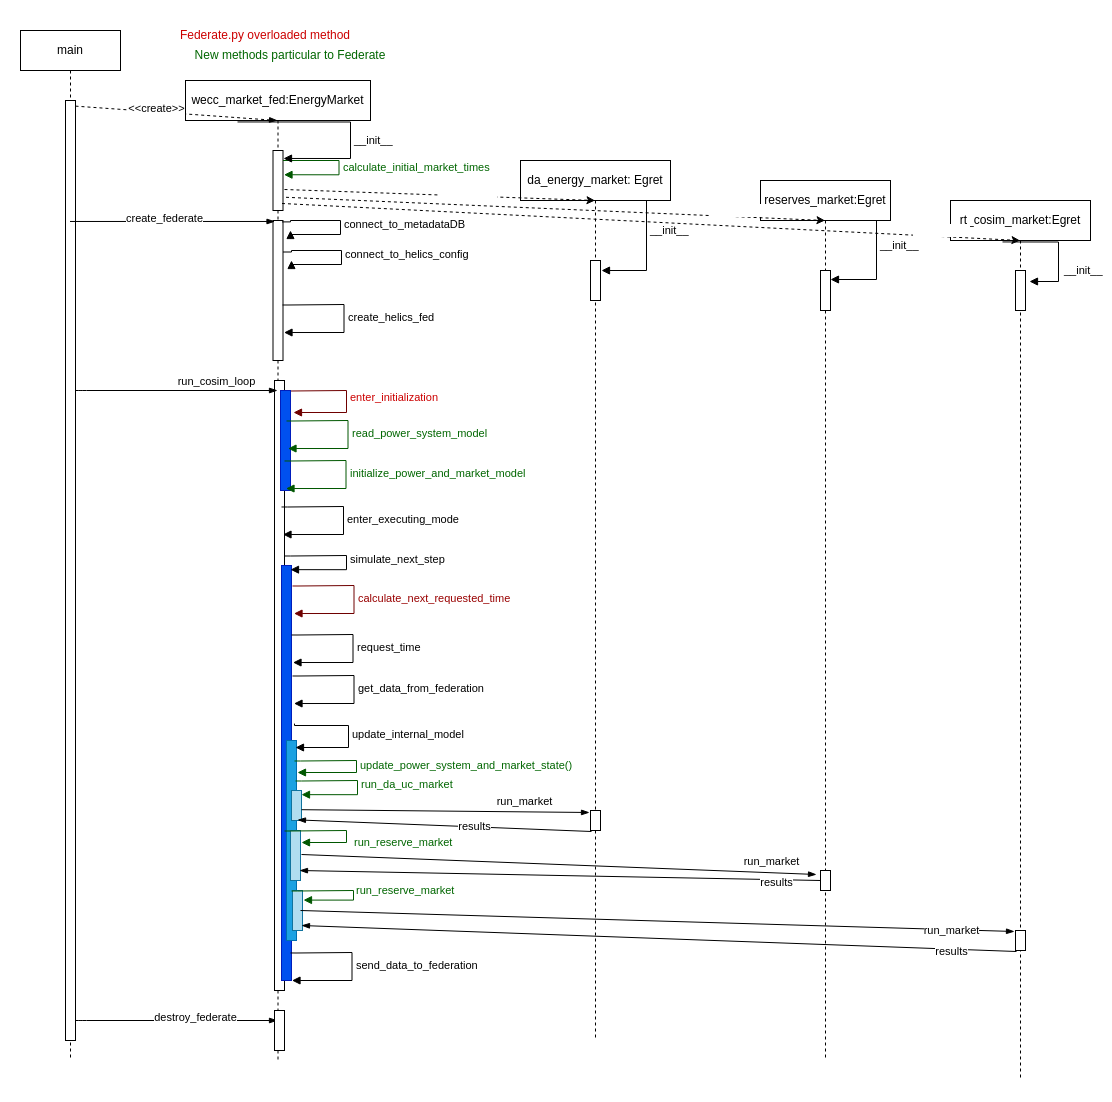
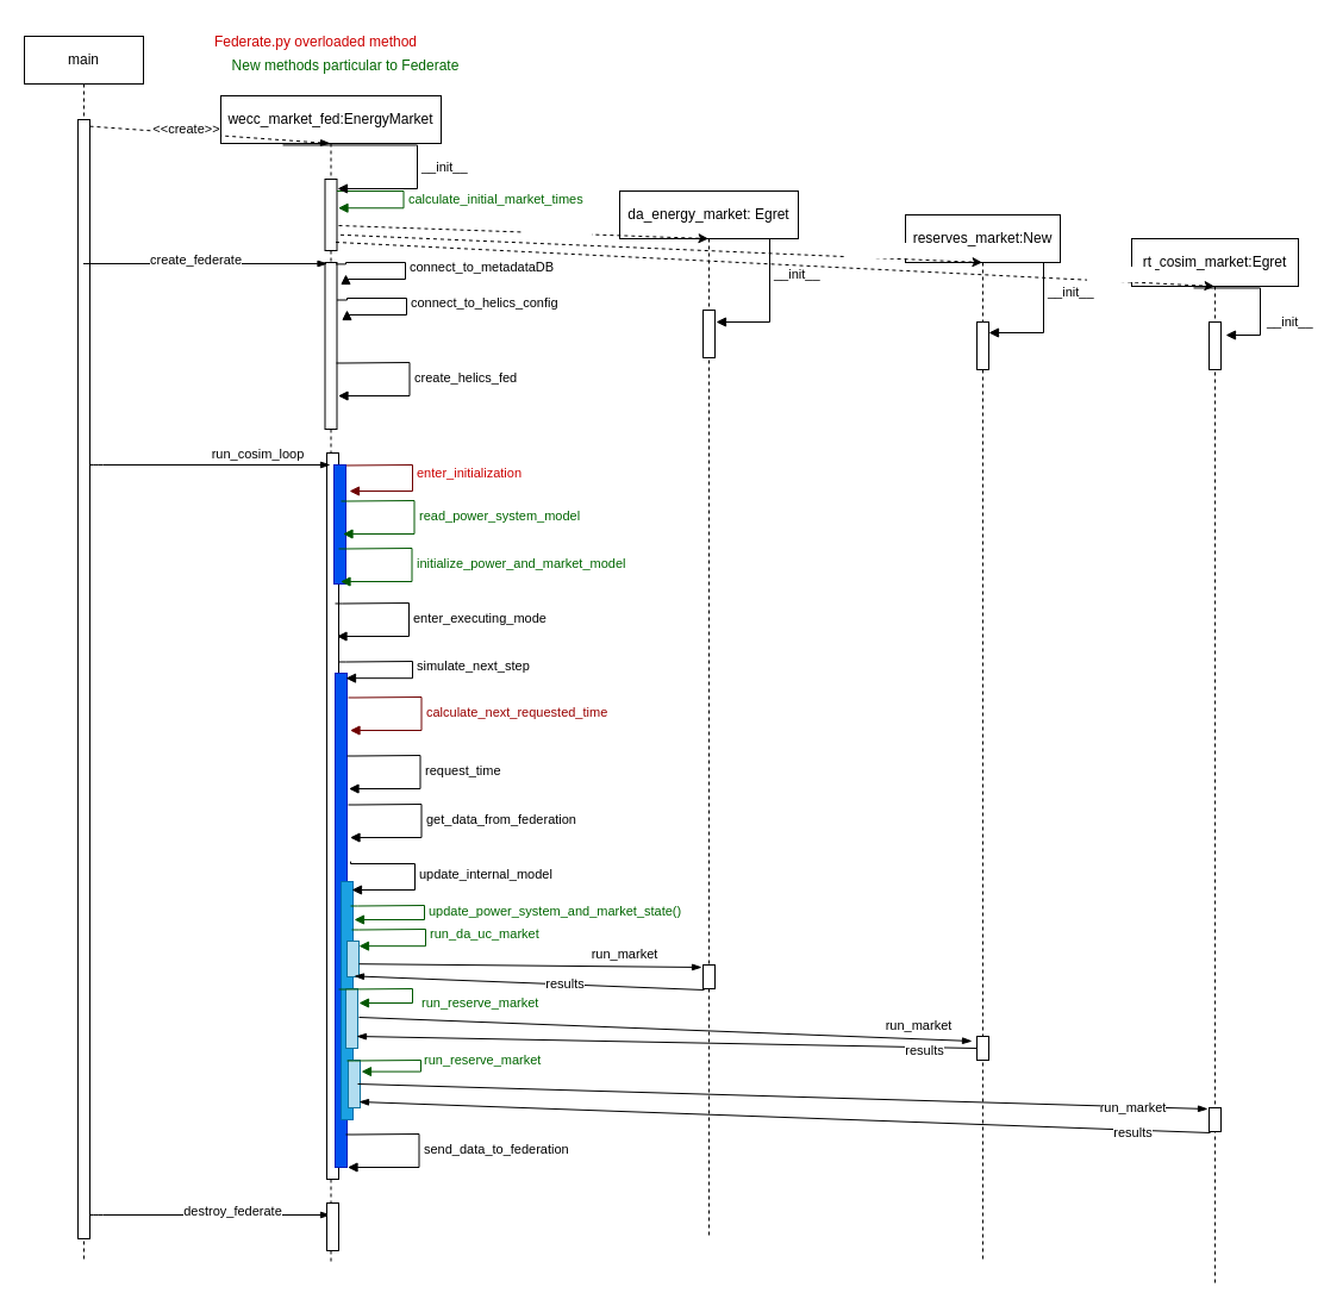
- <mxCell id="45" value="reserves_market:Egret" style="shape=umlLifeline;perimeter=lifelinePerimeter;whiteSpace=wrap;html=1;container=1;collapsible=0;recursiveResize=0;outlineConnect=0;size=40;" vertex="1" parent="1"><mxGeometry x="760" y="180" width="130" height="880" as="geometry" /></mxCell>
+ <mxCell id="45" value="reserves_market:New" style="shape=umlLifeline;perimeter=lifelinePerimeter;whiteSpace=wrap;html=1;container=1;collapsible=0;recursiveResize=0;outlineConnect=0;size=40;" vertex="1" parent="1"><mxGeometry x="760" y="180" width="130" height="880" as="geometry" /></mxCell>
